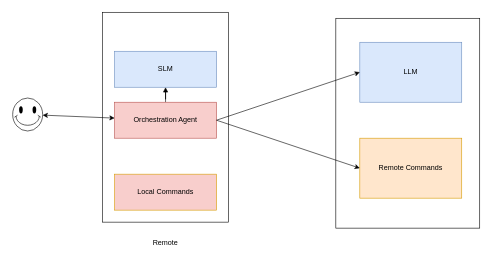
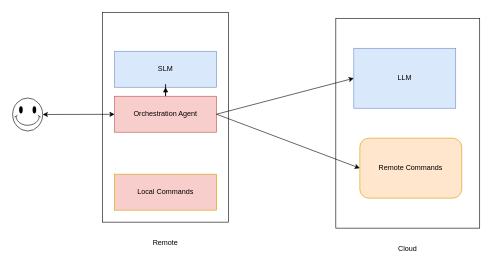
- <mxCell id="12" value="LLM" style="rounded=0;whiteSpace=wrap;html=1;fillColor=#dae8fc;strokeColor=#6c8ebf;" vertex="1" parent="9"><mxGeometry x="40" y="40" width="170" height="100" as="geometry" /></mxCell>
+ <mxCell id="12" value="LLM" style="rounded=0;whiteSpace=wrap;html=1;fillColor=#dae8fc;strokeColor=#6c8ebf;" vertex="1" parent="9"><mxGeometry x="30" y="50" width="170" height="100" as="geometry" /></mxCell>
- <mxCell id="8" value="Orchestration Agent" style="rounded=0;whiteSpace=wrap;html=1;fillColor=#f8cecc;strokeColor=#b85450;" vertex="1" parent="2"><mxGeometry x="20" y="150" width="170" height="60" as="geometry" /></mxCell>
+ <mxCell id="8" value="Orchestration Agent" style="rounded=0;whiteSpace=wrap;html=1;fillColor=#f8cecc;strokeColor=#b85450;" vertex="1" parent="2"><mxGeometry x="20" y="140" width="170" height="60" as="geometry" /></mxCell>
- <mxCell id="13" value="Remote Commands" style="rounded=0;whiteSpace=wrap;html=1;fillColor=#ffe6cc;strokeColor=#d79b00;" vertex="1" parent="9"><mxGeometry x="40" y="200" width="170" height="100" as="geometry" /></mxCell>
+ <mxCell id="13" value="Remote Commands" style="whiteSpace=wrap;html=1;fillColor=#ffe6cc;strokeColor=#d79b00;rounded=1;" vertex="1" parent="9"><mxGeometry x="40" y="200" width="170" height="100" as="geometry" /></mxCell>
+ <mxCell id="11" value="Cloud" style="text;html=1;strokeColor=none;fillColor=none;align=center;verticalAlign=middle;whiteSpace=wrap;rounded=0;" vertex="1" parent="9"><mxGeometry x="90" y="370" width="60" height="30" as="geometry" /></mxCell>
